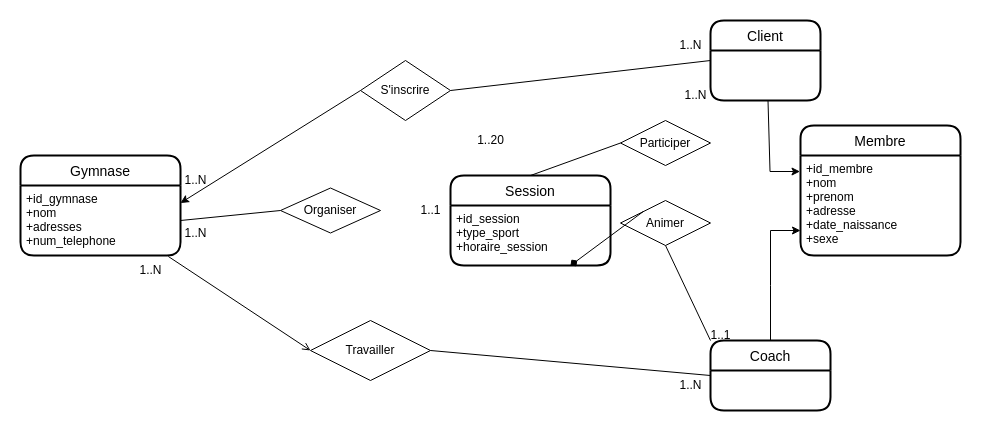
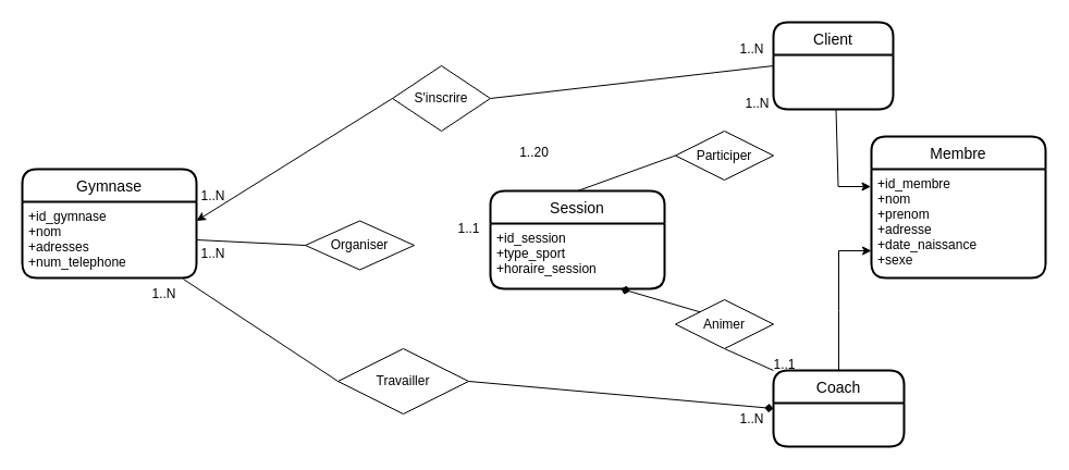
- <mxCell id="15" value="Organiser" style="shape=rhombus;perimeter=rhombusPerimeter;whiteSpace=wrap;html=1;align=center;" vertex="1" parent="1"><mxGeometry x="280" y="187.5" width="100" height="45" as="geometry" /></mxCell>
+ <mxCell id="15" value="Organiser" style="shape=rhombus;perimeter=rhombusPerimeter;whiteSpace=wrap;html=1;align=center;" vertex="1" parent="1"><mxGeometry x="280" y="202.5" width="100" height="45" as="geometry" /></mxCell>
- <mxCell id="22" value="Animer" style="shape=rhombus;perimeter=rhombusPerimeter;whiteSpace=wrap;html=1;align=center;" vertex="1" parent="1"><mxGeometry x="620" y="200" width="90" height="45" as="geometry" /></mxCell>
+ <mxCell id="22" value="Animer" style="shape=rhombus;perimeter=rhombusPerimeter;whiteSpace=wrap;html=1;align=center;" vertex="1" parent="1"><mxGeometry x="620" y="275" width="90" height="45" as="geometry" /></mxCell>
- <mxCell id="19" value="" style="endArrow=open;html=1;rounded=0;entryX=0;entryY=0.5;entryDx=0;entryDy=0;exitX=0.924;exitY=1.014;exitDx=0;exitDy=0;exitPerimeter=0;" edge="1" parent="1" source="3" target="17"><mxGeometry relative="1" as="geometry"><mxPoint x="320" y="177.5" as="sourcePoint" /><mxPoint x="390" y="212.5" as="targetPoint" /></mxGeometry></mxCell>
+ <mxCell id="19" value="" style="endArrow=none;html=1;rounded=0;entryX=0;entryY=0.5;entryDx=0;entryDy=0;exitX=0.924;exitY=1.014;exitDx=0;exitDy=0;exitPerimeter=0;" edge="1" parent="1" source="3" target="17"><mxGeometry relative="1" as="geometry"><mxPoint x="320" y="177.5" as="sourcePoint" /><mxPoint x="390" y="212.5" as="targetPoint" /></mxGeometry></mxCell>
- <mxCell id="18" value="" style="endArrow=none;html=1;rounded=0;entryX=0;entryY=0.5;entryDx=0;entryDy=0;exitX=1;exitY=0.5;exitDx=0;exitDy=0;" edge="1" parent="1" source="17" target="9"><mxGeometry relative="1" as="geometry"><mxPoint x="460" y="220" as="sourcePoint" /><mxPoint x="620" y="220" as="targetPoint" /></mxGeometry></mxCell>
+ <mxCell id="18" value="" style="endArrow=diamond;html=1;rounded=0;entryX=0;entryY=0.5;entryDx=0;entryDy=0;exitX=1;exitY=0.5;exitDx=0;exitDy=0;" edge="1" parent="1" source="17" target="9"><mxGeometry relative="1" as="geometry"><mxPoint x="460" y="220" as="sourcePoint" /><mxPoint x="620" y="220" as="targetPoint" /></mxGeometry></mxCell>
